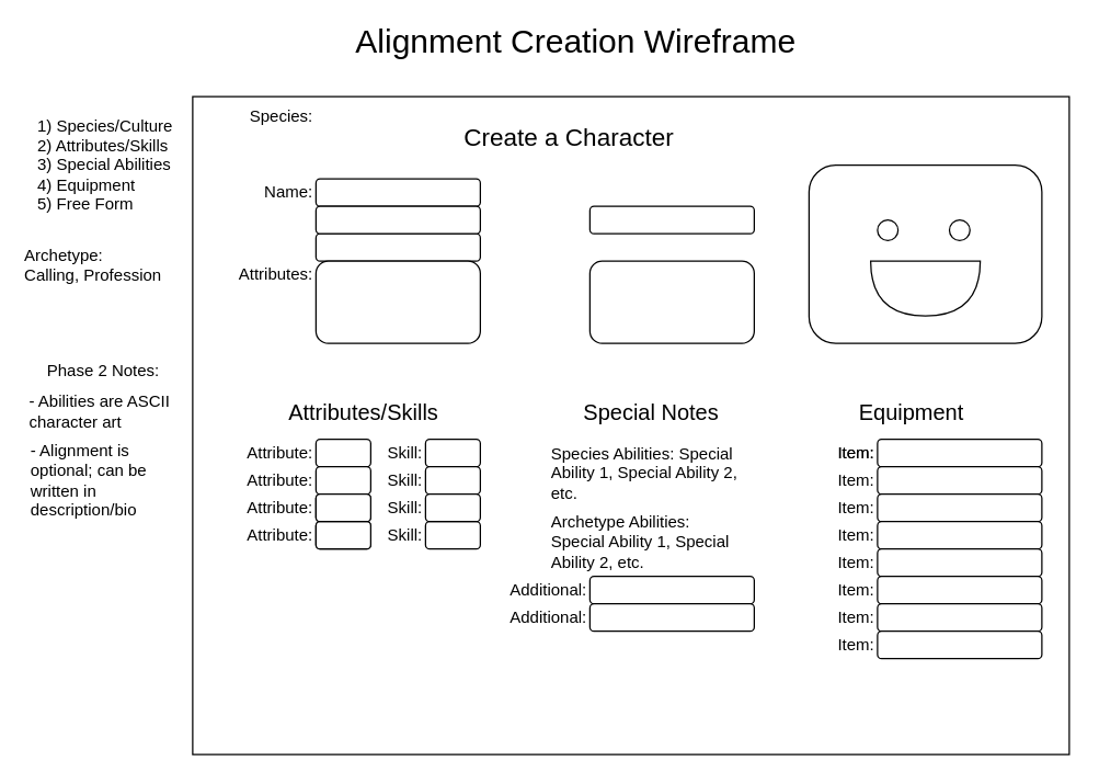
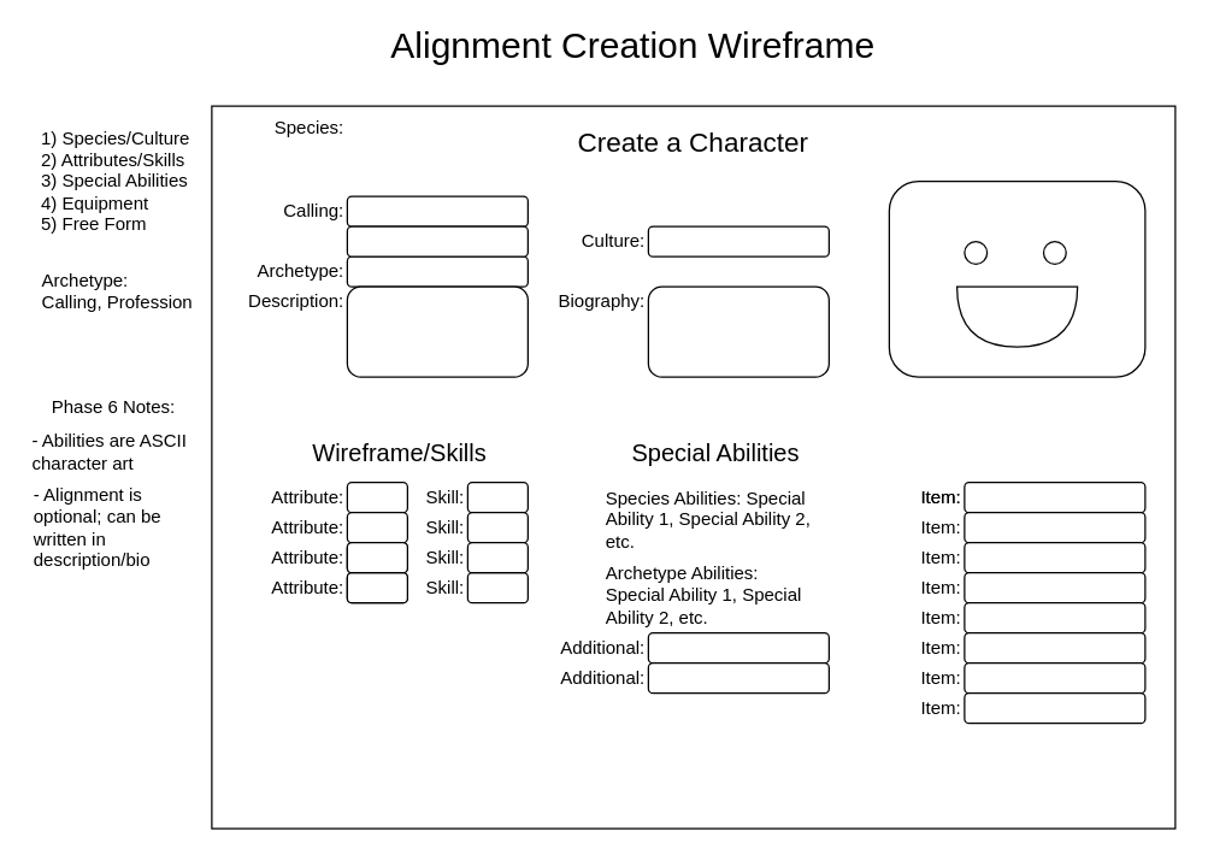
- <mxCell id="4" value="&lt;font style=&quot;font-size: 18px&quot;&gt;Create a Character&lt;br&gt;&lt;/font&gt;" style="text;html=1;strokeColor=none;fillColor=none;align=center;verticalAlign=middle;whiteSpace=wrap;rounded=0;" vertex="1" parent="1"><mxGeometry x="305" y="85" width="220" height="30" as="geometry" /></mxCell>
+ <mxCell id="4" value="&lt;font style=&quot;font-size: 18px&quot;&gt;Create a Character&lt;br&gt;&lt;/font&gt;" style="text;html=1;strokeColor=none;fillColor=none;align=center;verticalAlign=middle;whiteSpace=wrap;rounded=0;" vertex="1" parent="1"><mxGeometry x="350" y="80" width="220" height="30" as="geometry" /></mxCell>
- <mxCell id="7" value="&lt;div align=&quot;right&quot;&gt;Name:&lt;/div&gt;" style="text;html=1;strokeColor=none;fillColor=none;align=right;verticalAlign=middle;whiteSpace=wrap;rounded=0;" vertex="1" parent="1"><mxGeometry x="150" y="130" width="80" height="20" as="geometry" /></mxCell>
+ <mxCell id="7" value="&lt;div align=&quot;right&quot;&gt;Calling:&lt;/div&gt;" style="text;html=1;strokeColor=none;fillColor=none;align=right;verticalAlign=middle;whiteSpace=wrap;rounded=0;" vertex="1" parent="1"><mxGeometry x="150" y="130" width="80" height="20" as="geometry" /></mxCell>
+ <mxCell id="16" value="Culture:" style="text;html=1;strokeColor=none;fillColor=none;align=right;verticalAlign=middle;whiteSpace=wrap;rounded=0;" vertex="1" parent="1"><mxGeometry x="350" y="150" width="80" height="20" as="geometry" /></mxCell>
+ <mxCell id="8" value="Archetype:" style="text;html=1;strokeColor=none;fillColor=none;align=right;verticalAlign=middle;whiteSpace=wrap;rounded=0;" vertex="1" parent="1"><mxGeometry x="150" y="170" width="80" height="20" as="geometry" /></mxCell>
- <mxCell id="13" value="&lt;div align=&quot;justify&quot;&gt;Archetype:&lt;/div&gt;&lt;div align=&quot;justify&quot;&gt;Calling, Profession&lt;br&gt;&lt;/div&gt;" style="text;html=1;strokeColor=none;fillColor=none;align=center;verticalAlign=middle;whiteSpace=wrap;rounded=0;" vertex="1" parent="1"><mxGeometry x="15" y="170" width="105" height="45" as="geometry" /></mxCell>
+ <mxCell id="13" value="&lt;div align=&quot;justify&quot;&gt;Archetype:&lt;/div&gt;&lt;div align=&quot;justify&quot;&gt;Calling, Profession&lt;br&gt;&lt;/div&gt;" style="text;html=1;strokeColor=none;fillColor=none;align=center;verticalAlign=middle;whiteSpace=wrap;rounded=0;" vertex="1" parent="1"><mxGeometry x="25" y="170" width="105" height="45" as="geometry" /></mxCell>
- <mxCell id="18" value="Attributes:" style="text;html=1;strokeColor=none;fillColor=none;align=right;verticalAlign=middle;whiteSpace=wrap;rounded=0;" vertex="1" parent="1"><mxGeometry x="150" y="190" width="80" height="20" as="geometry" /></mxCell>
+ <mxCell id="18" value="Description:" style="text;html=1;strokeColor=none;fillColor=none;align=right;verticalAlign=middle;whiteSpace=wrap;rounded=0;" vertex="1" parent="1"><mxGeometry x="150" y="190" width="80" height="20" as="geometry" /></mxCell>
+ <mxCell id="9" value="Biography:" style="text;html=1;strokeColor=none;fillColor=none;align=right;verticalAlign=middle;whiteSpace=wrap;rounded=0;" vertex="1" parent="1"><mxGeometry x="350" y="190" width="80" height="20" as="geometry" /></mxCell>
- <mxCell id="21" value="Phase 2 Notes:" style="text;html=1;strokeColor=none;fillColor=none;align=center;verticalAlign=middle;whiteSpace=wrap;rounded=0;" vertex="1" parent="1"><mxGeometry y="260" width="110" height="20" as="geometry" x="20" /></mxCell>
+ <mxCell id="21" value="Phase 6 Notes:" style="text;html=1;strokeColor=none;fillColor=none;align=center;verticalAlign=middle;whiteSpace=wrap;rounded=0;" vertex="1" parent="1"><mxGeometry y="260" width="110" height="20" as="geometry" x="20" /></mxCell>
- <mxCell id="23" value="&lt;font style=&quot;font-size: 16px&quot;&gt;Attributes/Skills&lt;/font&gt;" style="text;html=1;strokeColor=none;fillColor=none;align=center;verticalAlign=middle;whiteSpace=wrap;rounded=0;fontSize=16;" vertex="1" parent="1"><mxGeometry x="180" y="290" width="170" height="20" as="geometry" /></mxCell>
+ <mxCell id="23" value="&lt;font style=&quot;font-size: 16px&quot;&gt;Wireframe/Skills&lt;/font&gt;" style="text;html=1;strokeColor=none;fillColor=none;align=center;verticalAlign=middle;whiteSpace=wrap;rounded=0;fontSize=16;" vertex="1" parent="1"><mxGeometry x="180" y="290" width="170" height="20" as="geometry" /></mxCell>
- <mxCell id="29" value="Special Notes" style="text;html=1;strokeColor=none;fillColor=none;align=center;verticalAlign=middle;whiteSpace=wrap;rounded=0;fontSize=16;" vertex="1" parent="1"><mxGeometry x="390" y="290" width="170" height="20" as="geometry" /></mxCell>
+ <mxCell id="29" value="Special Abilities" style="text;html=1;strokeColor=none;fillColor=none;align=center;verticalAlign=middle;whiteSpace=wrap;rounded=0;fontSize=16;" vertex="1" parent="1"><mxGeometry x="390" y="290" width="170" height="20" as="geometry" /></mxCell>
- <mxCell id="49" value="Equipment" style="text;html=1;strokeColor=none;fillColor=none;align=center;verticalAlign=middle;whiteSpace=wrap;rounded=0;fontSize=16;" vertex="1" parent="1"><mxGeometry x="580" y="290" width="170" height="20" as="geometry" /></mxCell>
